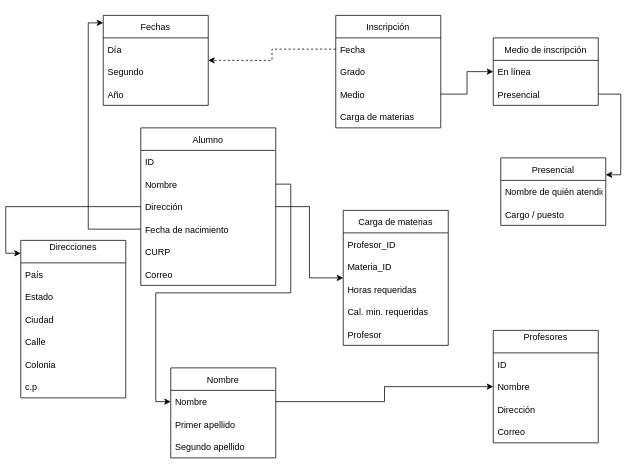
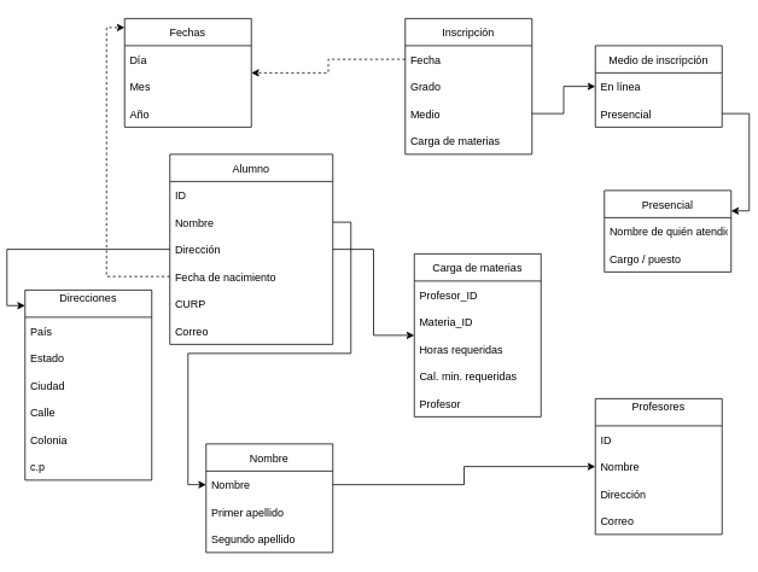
- <mxCell id="35" value="Segundo" style="text;strokeColor=none;fillColor=none;align=left;verticalAlign=middle;spacingLeft=4;spacingRight=4;overflow=hidden;points=[[0,0.5],[1,0.5]];portConstraint=eastwest;rotatable=0;" vertex="1" parent="33"><mxGeometry y="60" width="140" height="30" as="geometry" /></mxCell>
+ <mxCell id="35" value="Mes" style="text;strokeColor=none;fillColor=none;align=left;verticalAlign=middle;spacingLeft=4;spacingRight=4;overflow=hidden;points=[[0,0.5],[1,0.5]];portConstraint=eastwest;rotatable=0;" vertex="1" parent="33"><mxGeometry y="60" width="140" height="30" as="geometry" /></mxCell>
- <mxCell id="49" style="edgeStyle=orthogonalEdgeStyle;rounded=0;orthogonalLoop=1;jettySize=auto;html=1;entryX=0;entryY=0.083;entryDx=0;entryDy=0;entryPerimeter=0;" edge="1" parent="1" source="7" target="33"><mxGeometry relative="1" as="geometry" /></mxCell>
+ <mxCell id="49" style="edgeStyle=orthogonalEdgeStyle;rounded=0;orthogonalLoop=1;jettySize=auto;html=1;entryX=0;entryY=0.083;entryDx=0;entryDy=0;entryPerimeter=0;dashed=1;" edge="1" parent="1" source="7" target="33"><mxGeometry relative="1" as="geometry" /></mxCell>
